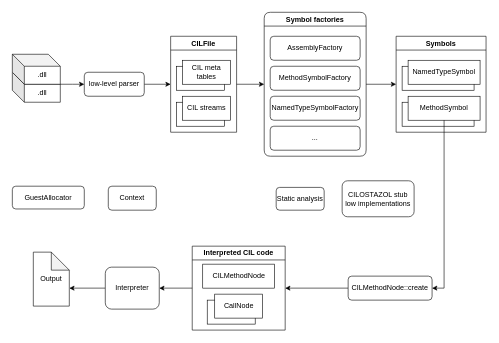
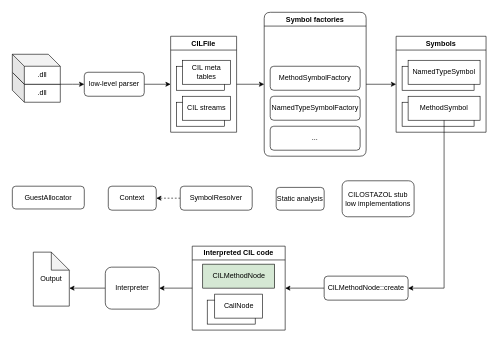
- <mxCell id="10" value="AssemblyFactory" style="rounded=1;whiteSpace=wrap;html=1;" vertex="1" parent="9"><mxGeometry x="10" y="40" width="150" height="40" as="geometry" /></mxCell>
+ <mxCell id="29" style="edgeStyle=orthogonalEdgeStyle;rounded=0;orthogonalLoop=1;jettySize=auto;html=1;exitX=0;exitY=0.5;exitDx=0;exitDy=0;entryX=1;entryY=0.5;entryDx=0;entryDy=0;dashed=1;" edge="1" parent="1" source="30" target="31"><mxGeometry relative="1" as="geometry" /></mxCell>
+ <mxCell id="30" value="SymbolResolver" style="rounded=1;whiteSpace=wrap;html=1;" vertex="1" parent="1"><mxGeometry x="300" y="310" width="120" height="40" as="geometry" /></mxCell>
- <mxCell id="25" value="CILMethodNode" style="rounded=0;whiteSpace=wrap;html=1;" vertex="1" parent="24"><mxGeometry x="17.5" y="30" width="120" height="40" as="geometry" /></mxCell>
+ <mxCell id="25" value="CILMethodNode" style="rounded=0;whiteSpace=wrap;html=1;fillColor=#d5e8d4;" vertex="1" parent="24"><mxGeometry x="17.5" y="30" width="120" height="40" as="geometry" /></mxCell>
- <mxCell id="20" value="CILMethodNode::create" style="rounded=1;whiteSpace=wrap;html=1;" vertex="1" parent="1"><mxGeometry x="580" y="460" width="140" height="40" as="geometry" /></mxCell>
+ <mxCell id="20" value="CILMethodNode::create" style="rounded=1;whiteSpace=wrap;html=1;" vertex="1" parent="1"><mxGeometry x="540" y="460" width="140" height="40" as="geometry" /></mxCell>
